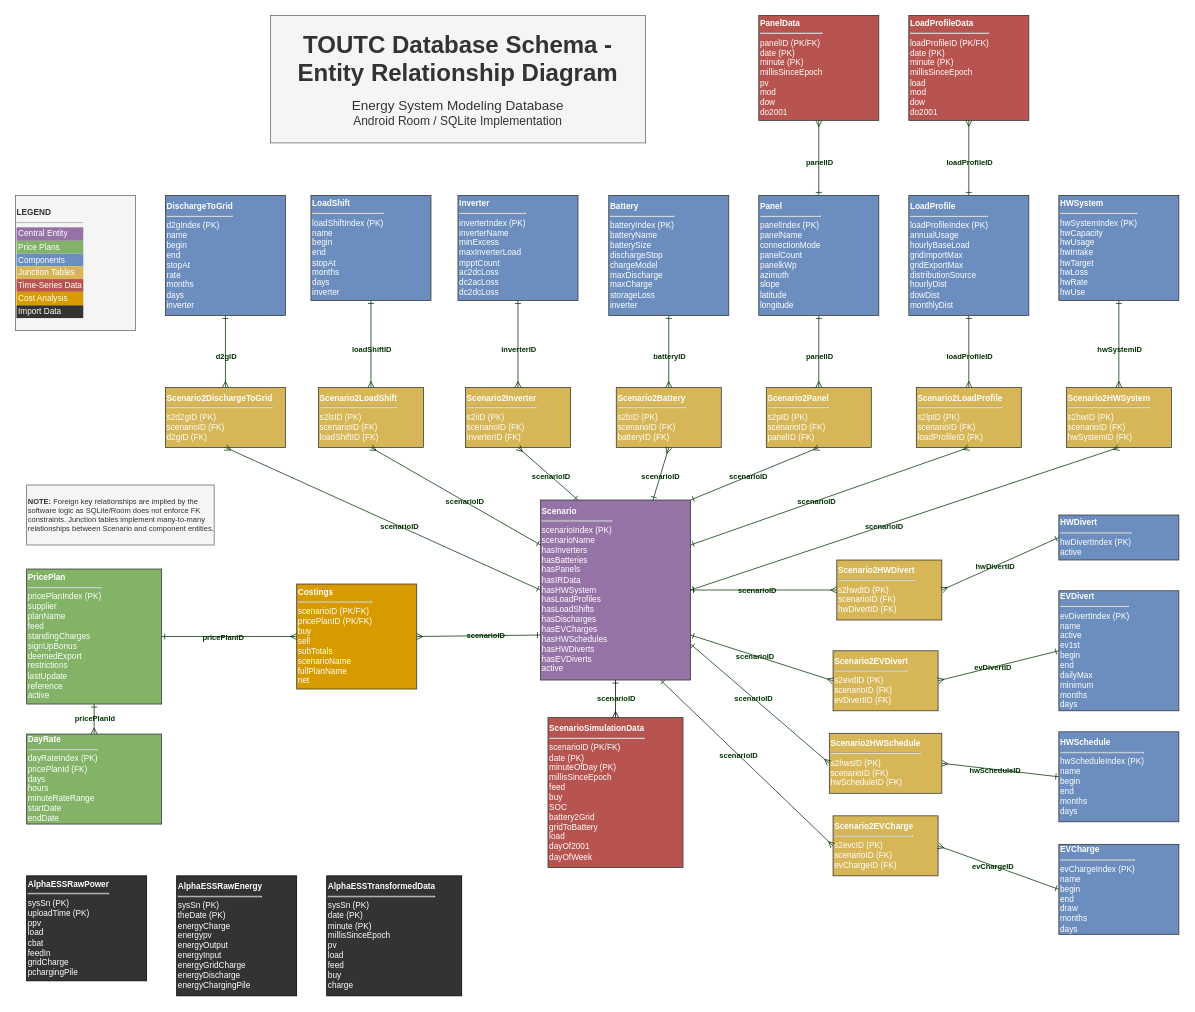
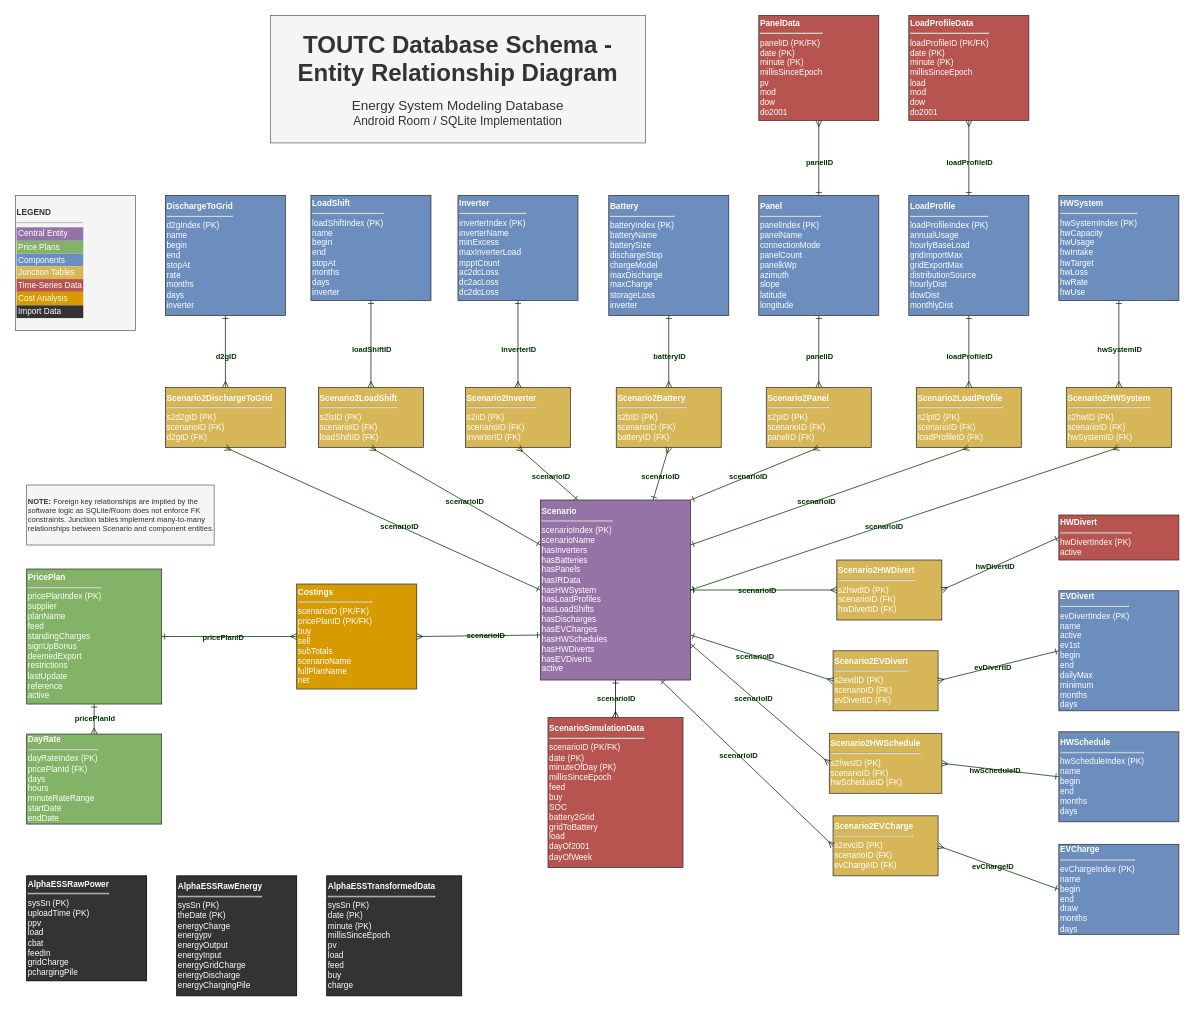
- <mxCell id="14" value="&lt;b&gt;HWDivert&lt;/b&gt;&lt;hr&gt;hwDivertIndex (PK)&lt;br&gt;active" style="whiteSpace=wrap;html=1;align=left;fontSize=11;fillColor=#6c8ebf;strokeColor=#333333;fontColor=#ffffff;" parent="1" vertex="1"><mxGeometry x="1411" y="686" width="160" height="60" as="geometry" /></mxCell>
+ <mxCell id="14" value="&lt;b&gt;HWDivert&lt;/b&gt;&lt;hr&gt;hwDivertIndex (PK)&lt;br&gt;active" style="whiteSpace=wrap;html=1;align=left;fontSize=11;fillColor=#b85450;strokeColor=#333333;fontColor=#ffffff;" parent="1" vertex="1"><mxGeometry x="1411" y="686" width="160" height="60" as="geometry" /></mxCell>
